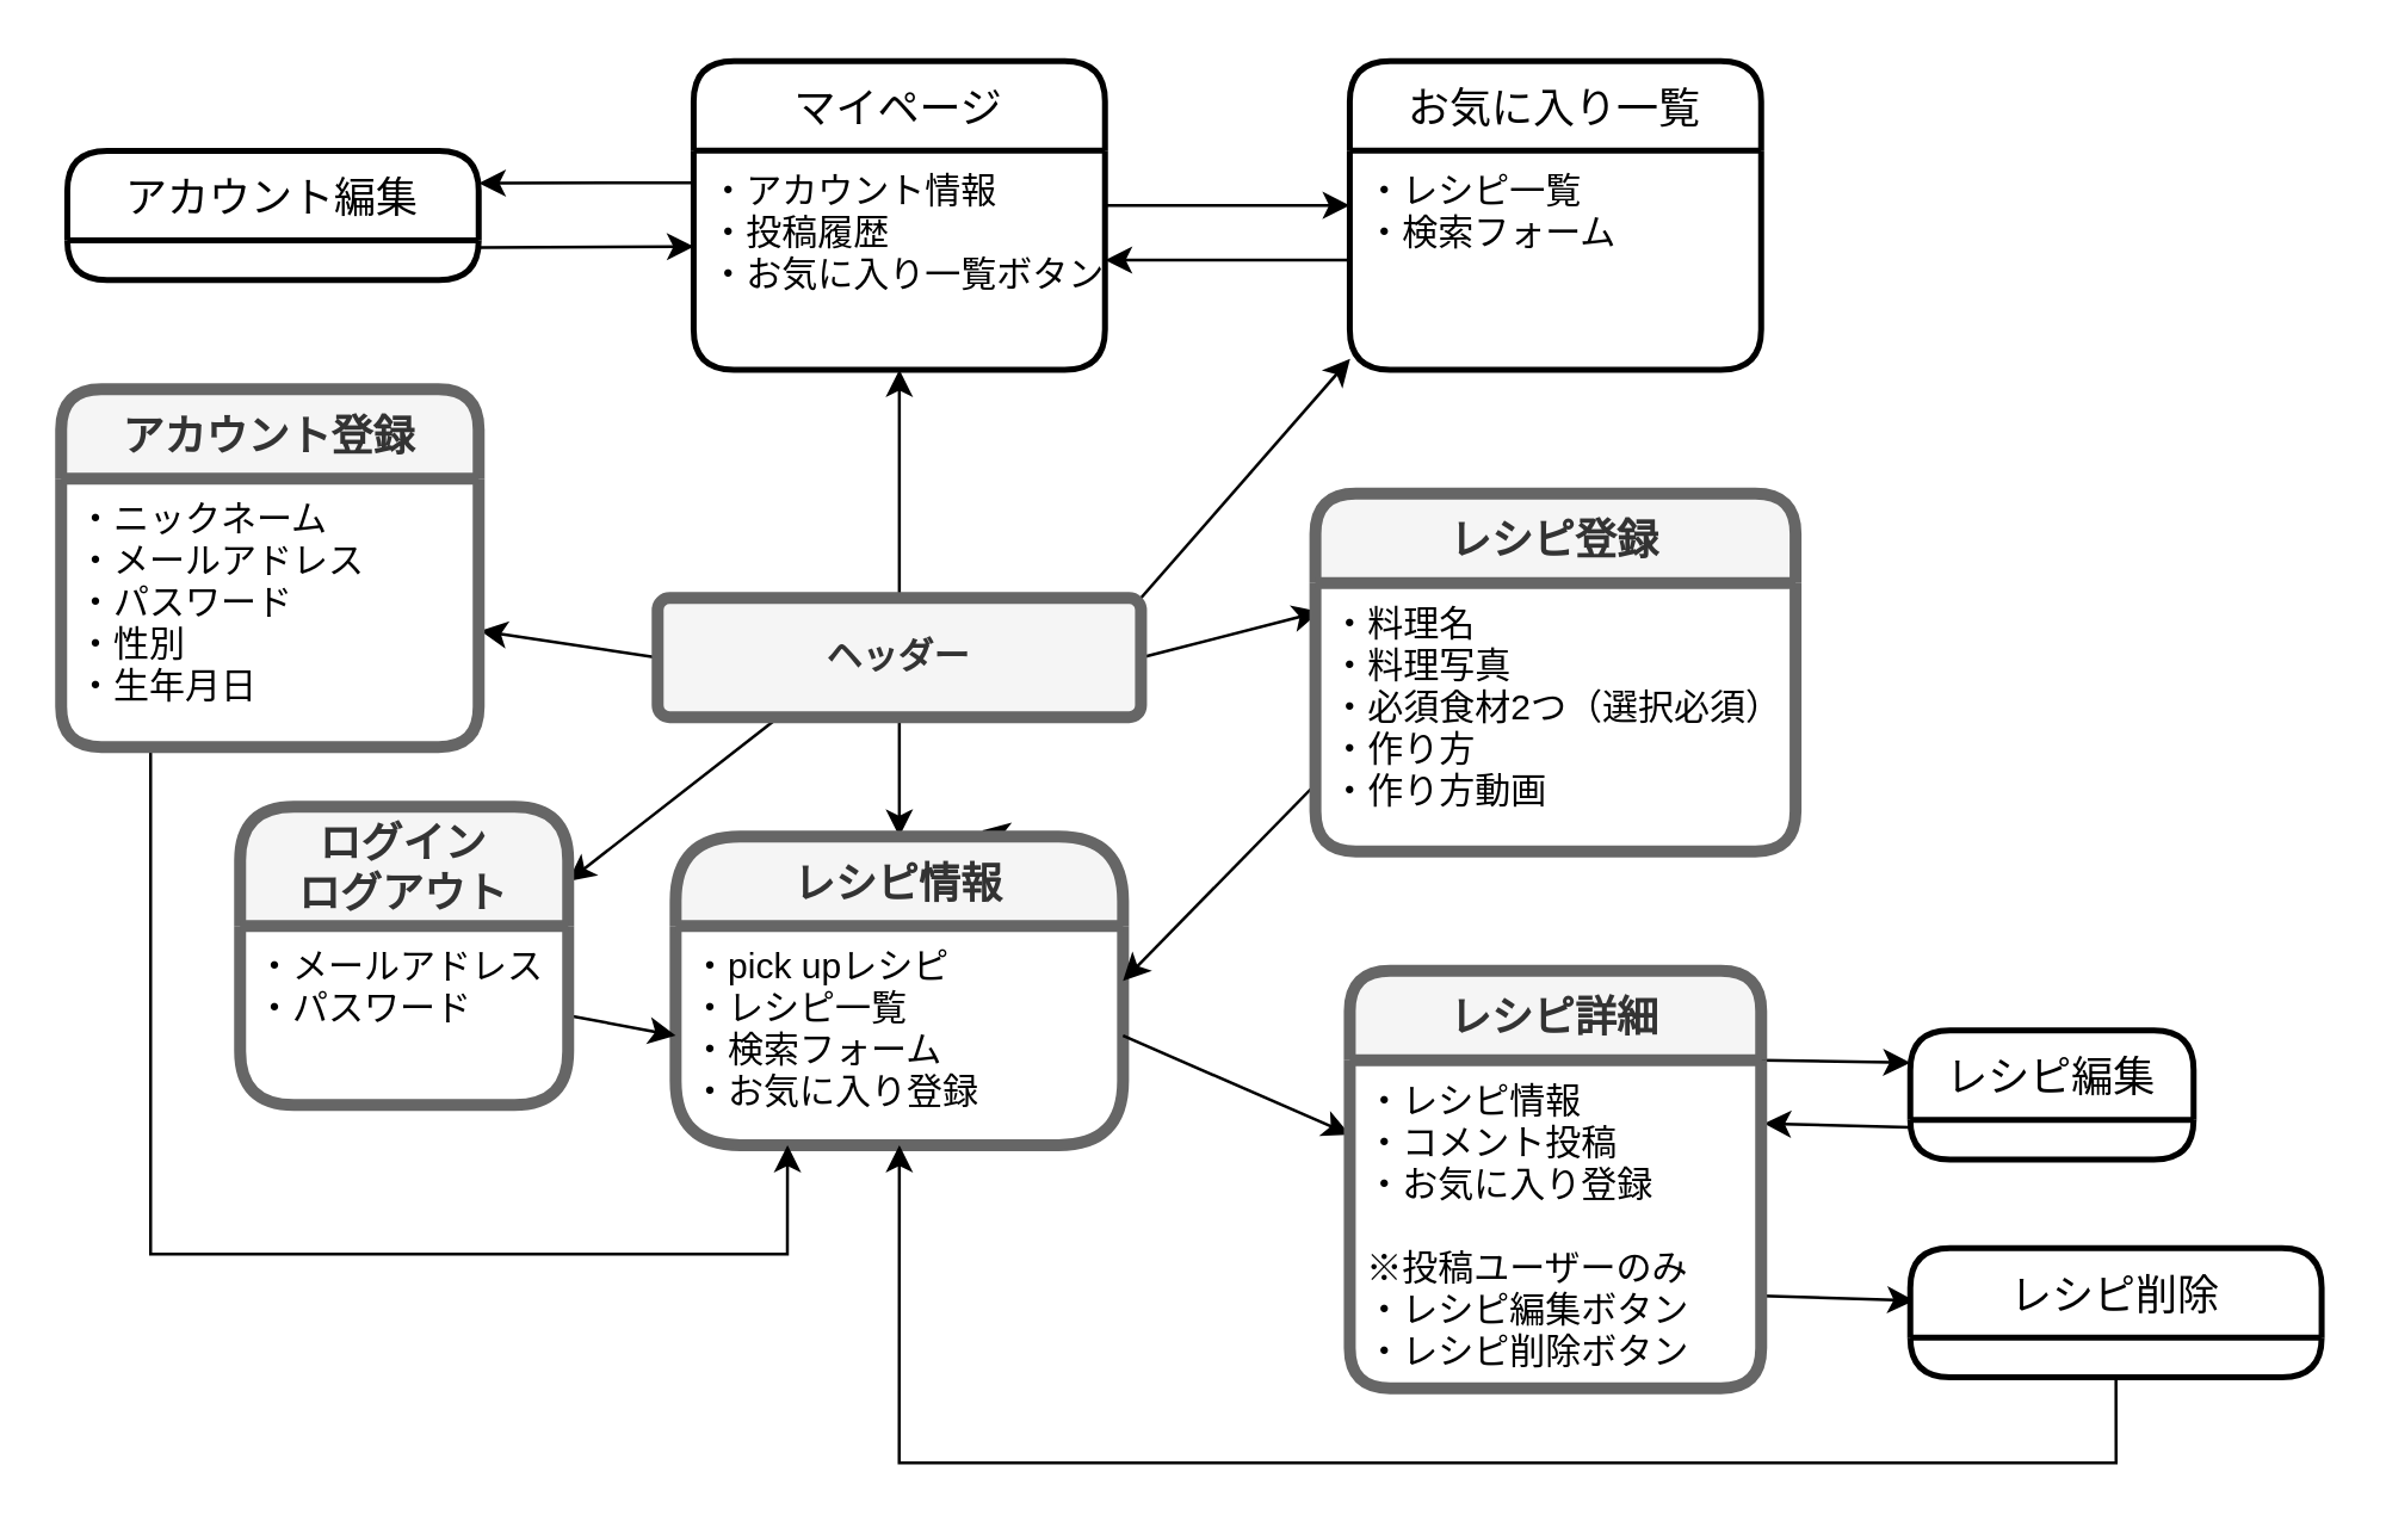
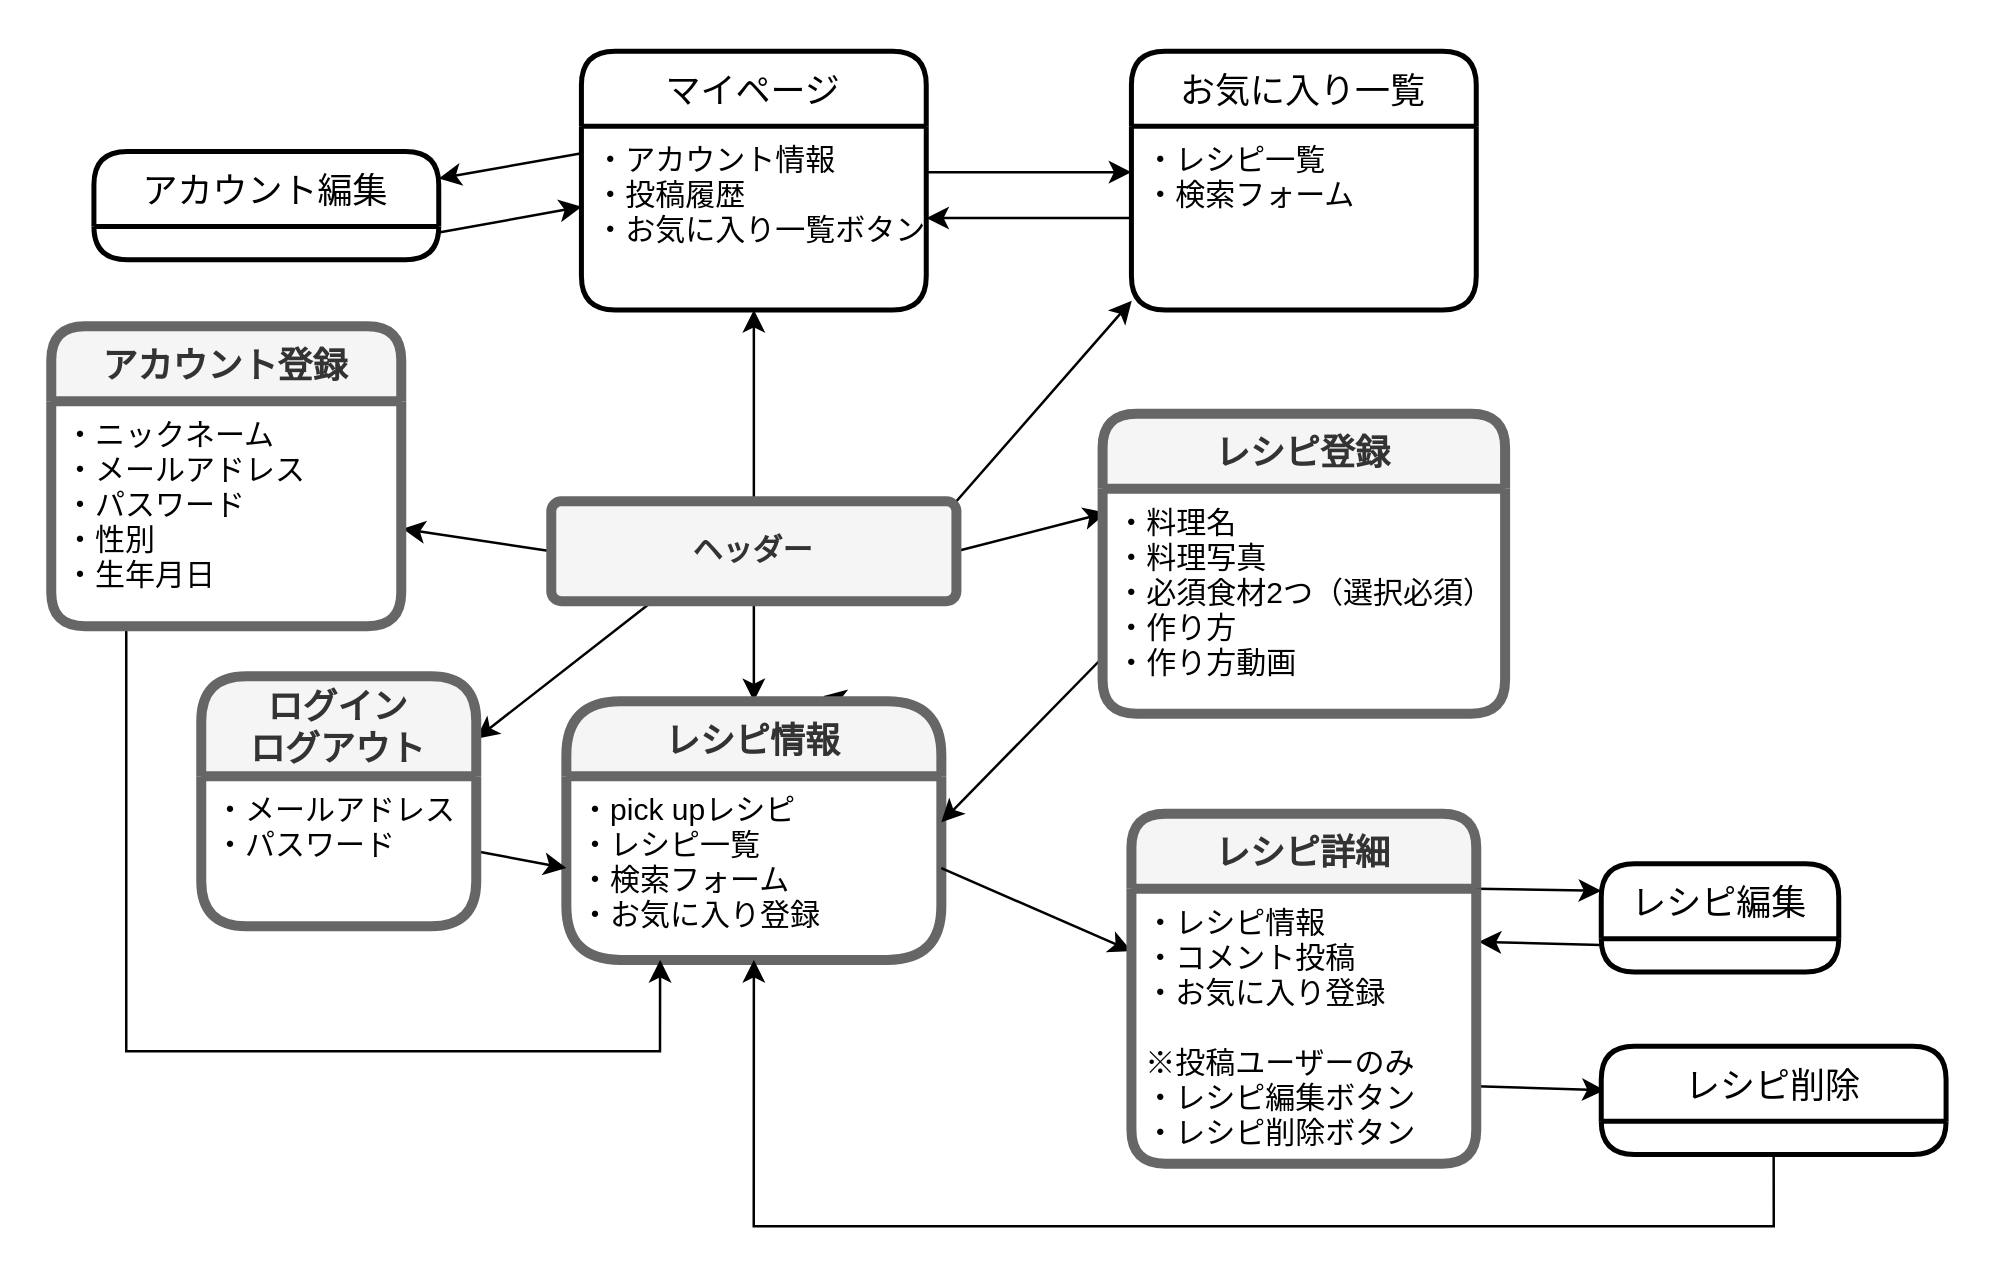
- <mxCell id="36" value="アカウント編集" style="swimlane;childLayout=stackLayout;horizontal=1;startSize=30;horizontalStack=0;rounded=1;fontSize=14;fontStyle=0;strokeWidth=2;resizeParent=0;resizeLast=1;shadow=0;dashed=0;align=center;" parent="1" vertex="1"><mxGeometry x="22.07" y="50.08" width="137.93" height="43.28" as="geometry" /></mxCell>
+ <mxCell id="36" value="アカウント編集" style="swimlane;childLayout=stackLayout;horizontal=1;startSize=30;horizontalStack=0;rounded=1;fontSize=14;fontStyle=0;strokeWidth=2;resizeParent=0;resizeLast=1;shadow=0;dashed=0;align=center;" parent="1" vertex="1"><mxGeometry x="37.07" y="60.08" width="137.93" height="43.28" as="geometry" /></mxCell>
